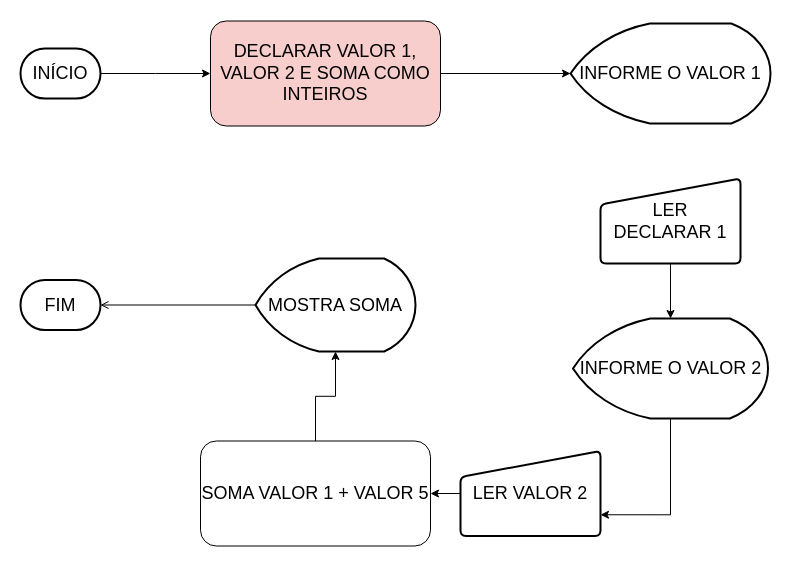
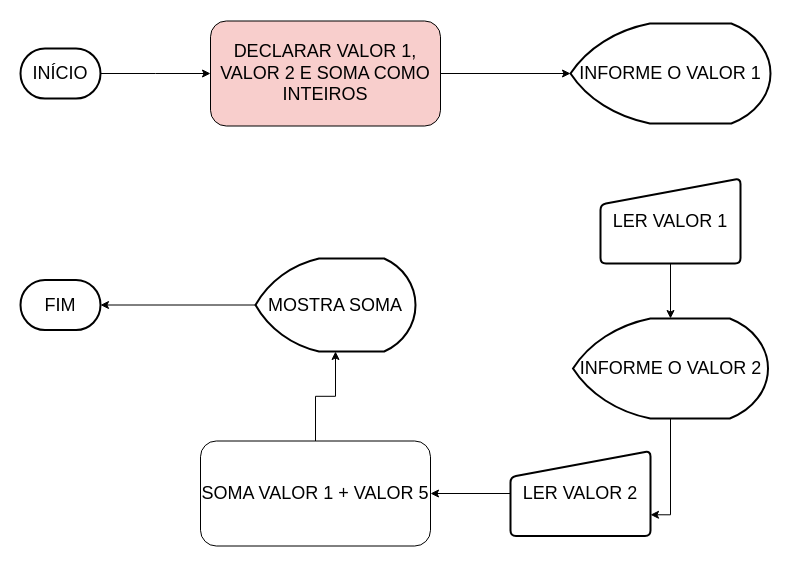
- <mxCell id="8" value="LER DECLARAR 1" style="html=1;strokeWidth=2;shape=manualInput;whiteSpace=wrap;rounded=1;size=26;arcSize=11;fontSize=18;" vertex="1" parent="1"><mxGeometry x="600" y="178" width="140" height="85" as="geometry" /></mxCell>
+ <mxCell id="8" value="LER VALOR 1" style="html=1;strokeWidth=2;shape=manualInput;whiteSpace=wrap;rounded=1;size=26;arcSize=11;fontSize=18;" vertex="1" parent="1"><mxGeometry x="600" y="178" width="140" height="85" as="geometry" /></mxCell>
- <mxCell id="13" style="edgeStyle=orthogonalEdgeStyle;rounded=0;orthogonalLoop=1;jettySize=auto;html=1;entryX=1;entryY=0.5;entryDx=0;entryDy=0;entryPerimeter=0;fontSize=18;endArrow=open;" edge="1" parent="1" source="14" target="4"><mxGeometry relative="1" as="geometry" /></mxCell>
+ <mxCell id="13" style="edgeStyle=orthogonalEdgeStyle;rounded=0;orthogonalLoop=1;jettySize=auto;html=1;entryX=1;entryY=0.5;entryDx=0;entryDy=0;entryPerimeter=0;fontSize=18;" edge="1" parent="1" source="14" target="4"><mxGeometry relative="1" as="geometry" /></mxCell>
- <mxCell id="10" value="LER VALOR 2" style="html=1;strokeWidth=2;shape=manualInput;whiteSpace=wrap;rounded=1;size=26;arcSize=11;fontSize=18;" vertex="1" parent="1"><mxGeometry x="460" y="450.5" width="140" height="85" as="geometry" /></mxCell>
+ <mxCell id="10" value="LER VALOR 2" style="html=1;strokeWidth=2;shape=manualInput;whiteSpace=wrap;rounded=1;size=26;arcSize=11;fontSize=18;" vertex="1" parent="1"><mxGeometry x="510" y="450.5" width="140" height="85" as="geometry" /></mxCell>
